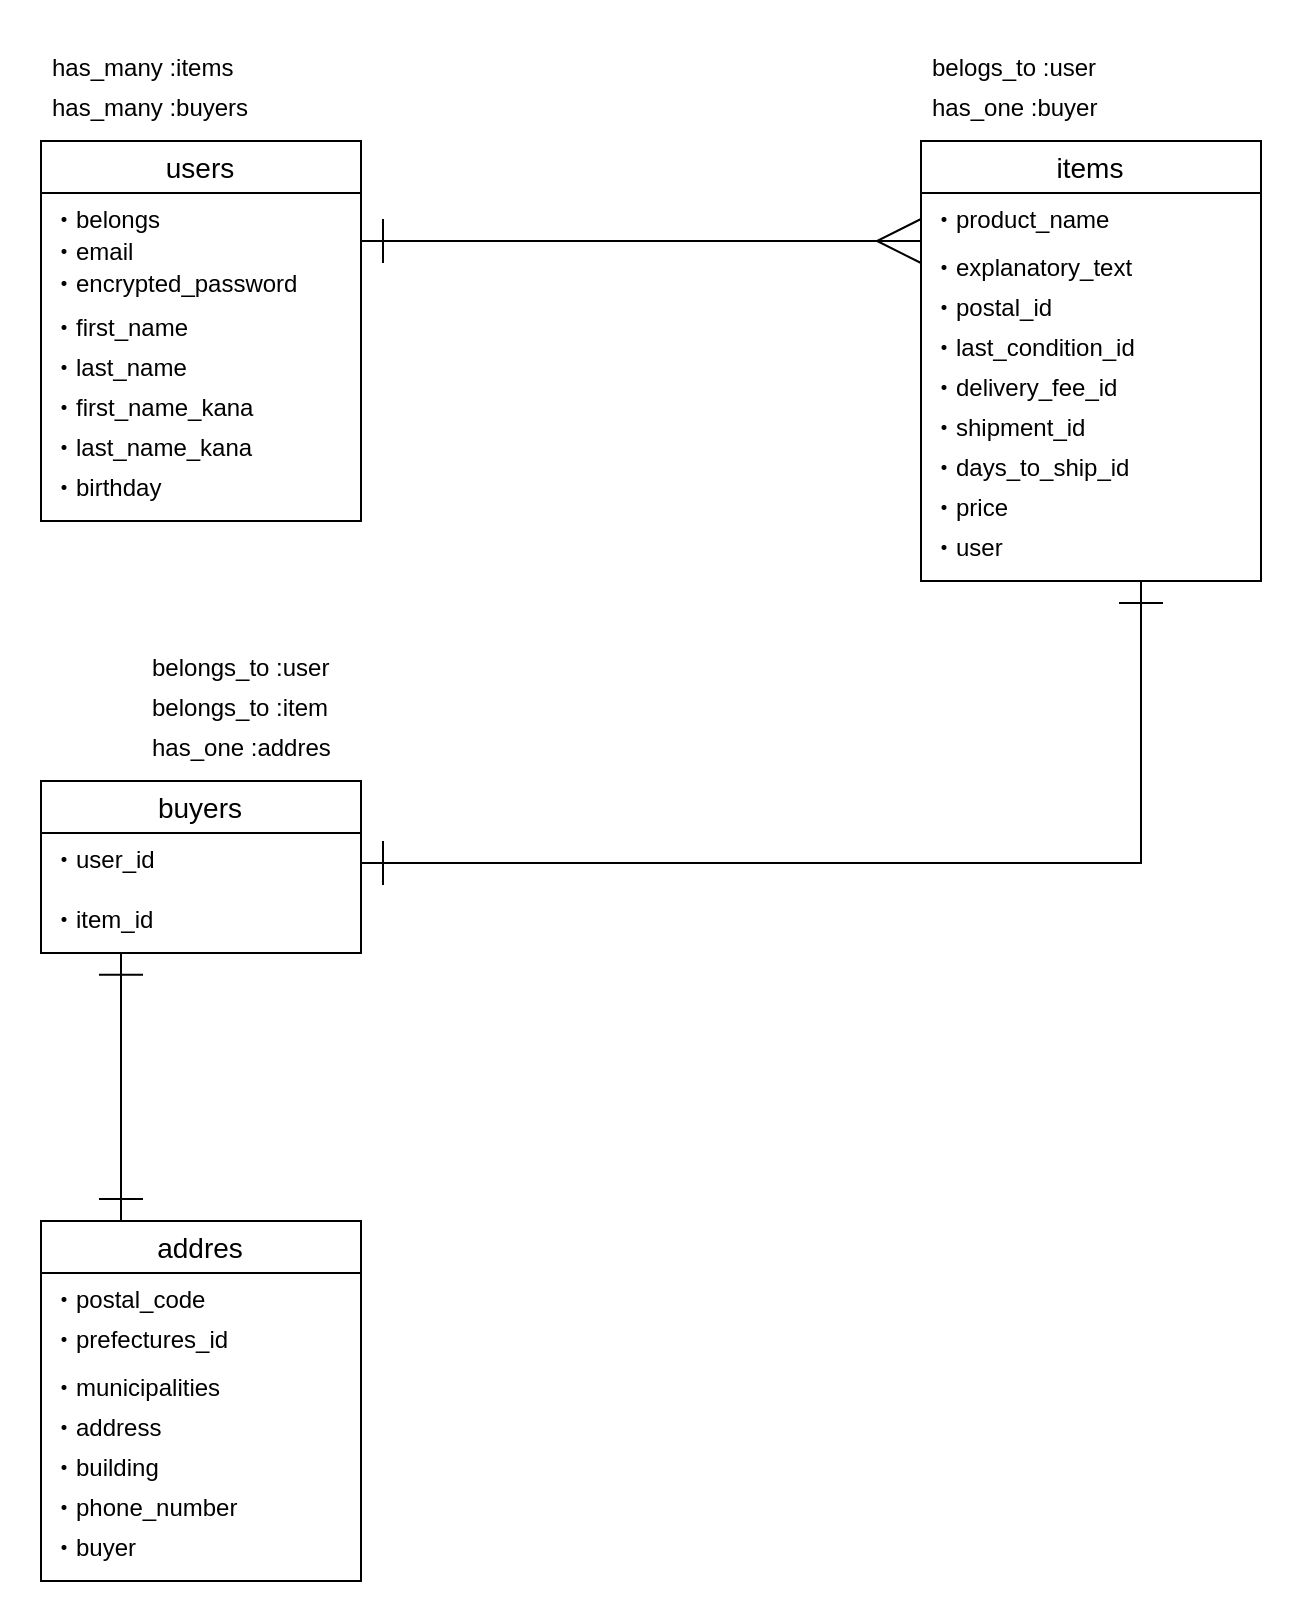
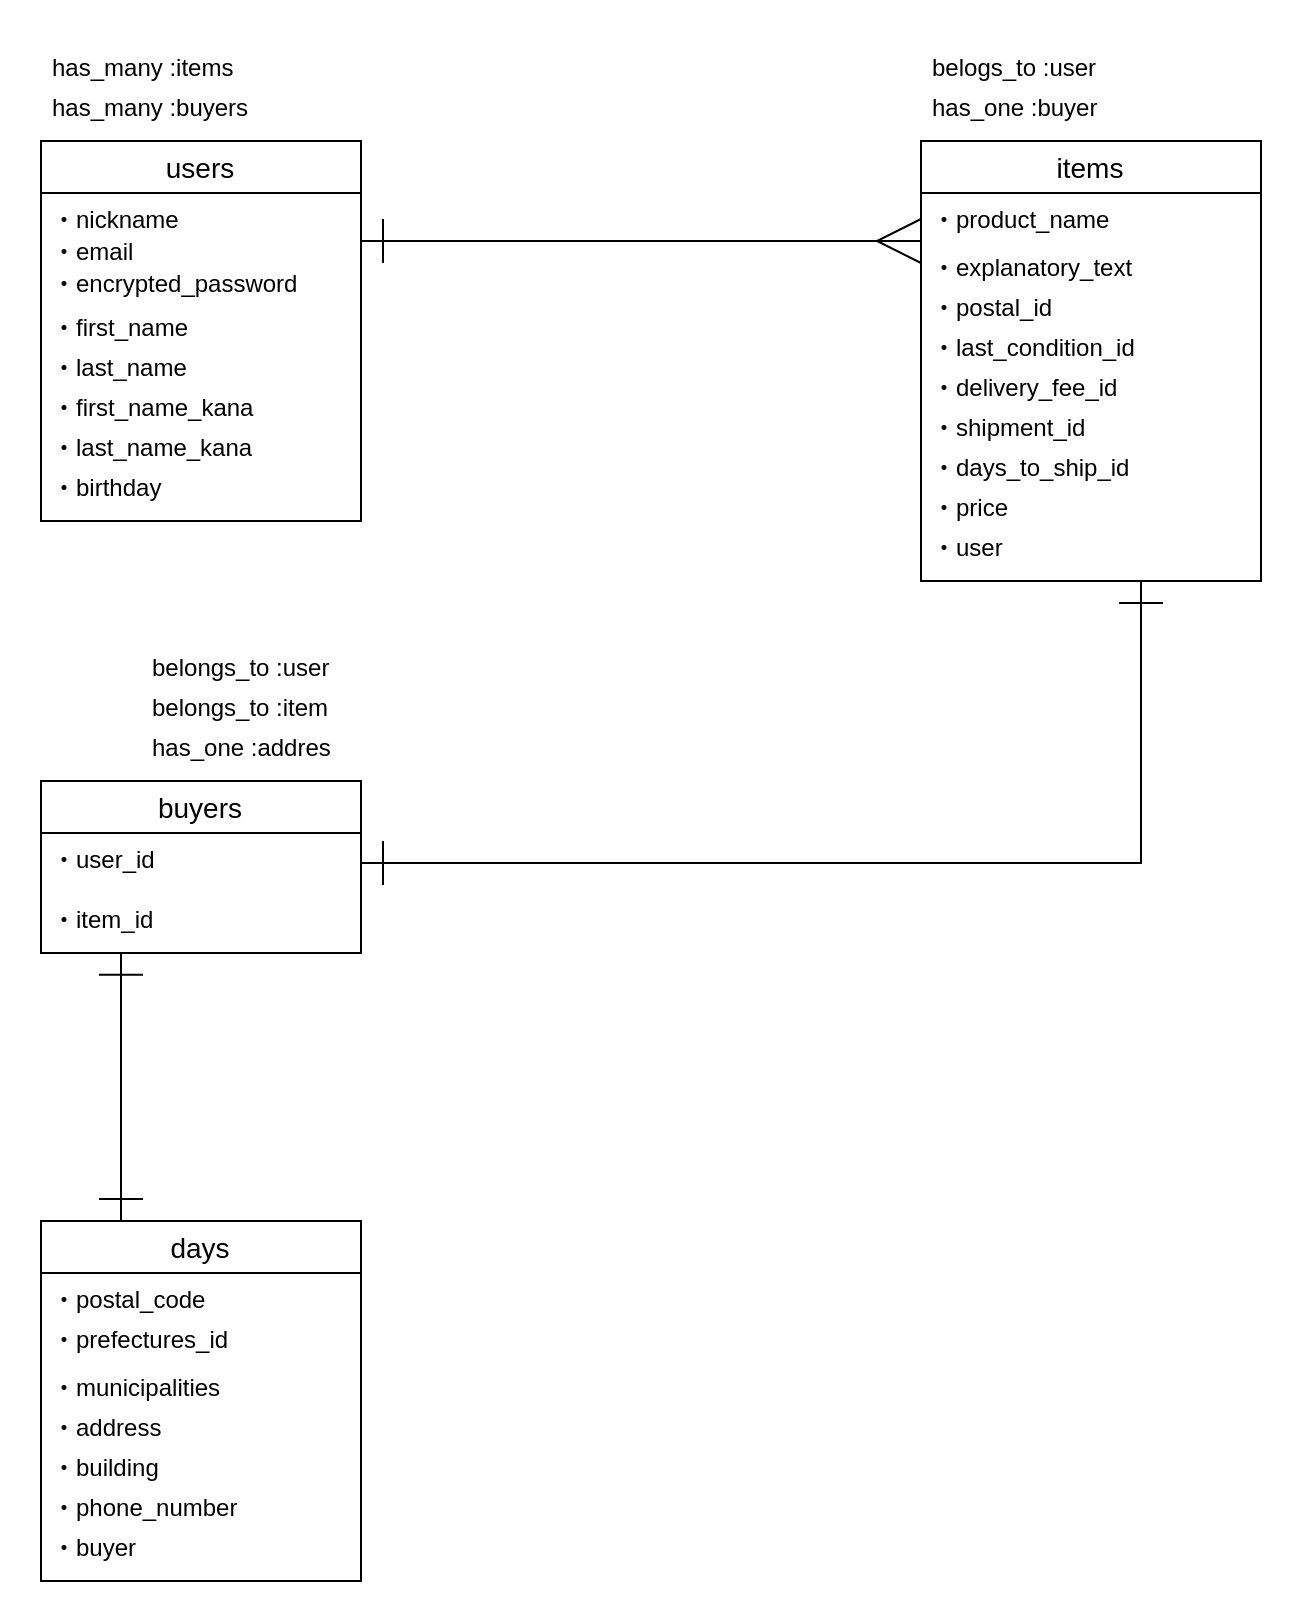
- <mxCell id="3" value="・belongs" style="text;strokeColor=none;fillColor=none;spacingLeft=4;spacingRight=4;overflow=hidden;rotatable=0;points=[[0,0.5],[1,0.5]];portConstraint=eastwest;fontSize=12;" parent="2" vertex="1"><mxGeometry y="26" width="160" height="16" as="geometry" /></mxCell>
+ <mxCell id="3" value="・nickname" style="text;strokeColor=none;fillColor=none;spacingLeft=4;spacingRight=4;overflow=hidden;rotatable=0;points=[[0,0.5],[1,0.5]];portConstraint=eastwest;fontSize=12;" parent="2" vertex="1"><mxGeometry y="26" width="160" height="16" as="geometry" /></mxCell>
- <mxCell id="25" value="addres" style="swimlane;fontStyle=0;childLayout=stackLayout;horizontal=1;startSize=26;horizontalStack=0;resizeParent=1;resizeParentMax=0;resizeLast=0;collapsible=1;marginBottom=0;align=center;fontSize=14;" parent="1" vertex="1"><mxGeometry x="20" y="610" width="160" height="180" as="geometry" /></mxCell>
+ <mxCell id="25" value="days" style="swimlane;fontStyle=0;childLayout=stackLayout;horizontal=1;startSize=26;horizontalStack=0;resizeParent=1;resizeParentMax=0;resizeLast=0;collapsible=1;marginBottom=0;align=center;fontSize=14;" parent="1" vertex="1"><mxGeometry x="20" y="610" width="160" height="180" as="geometry" /></mxCell>
